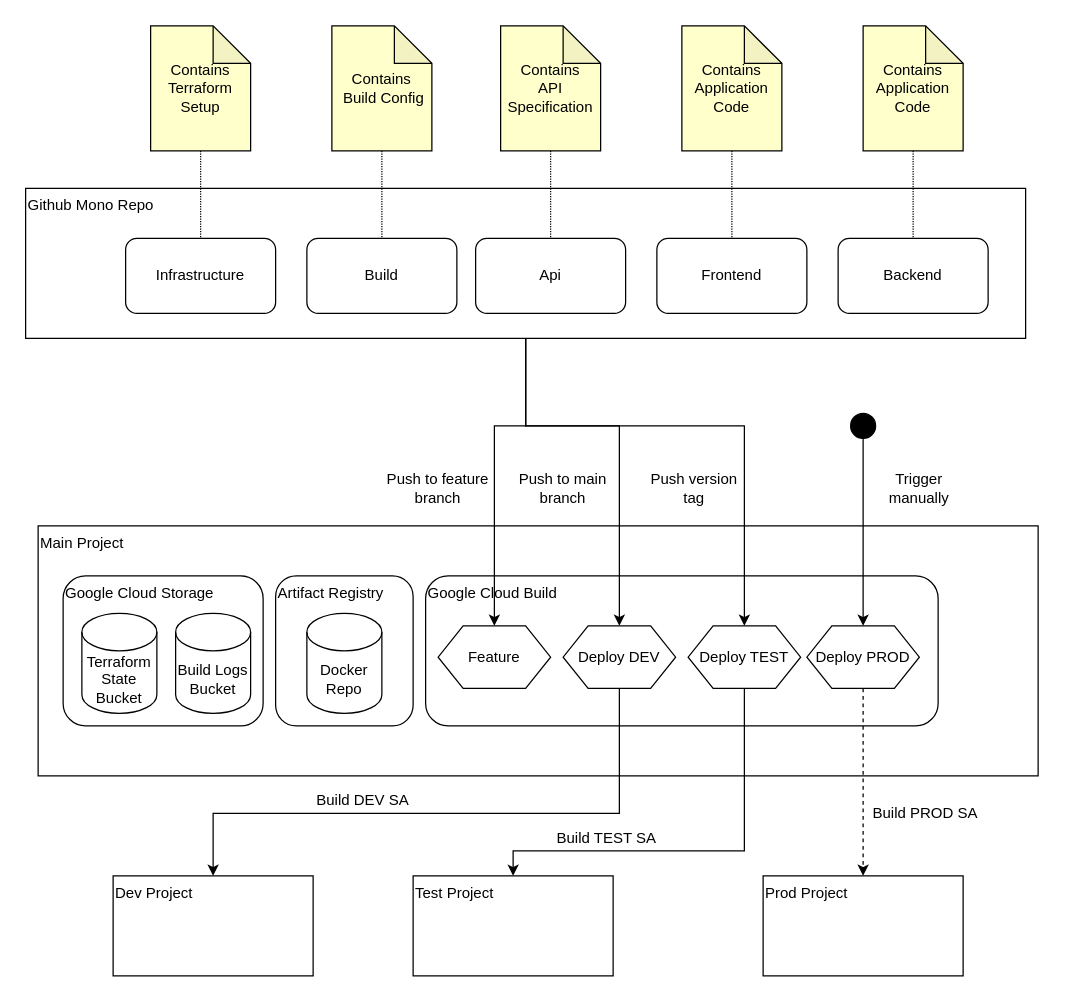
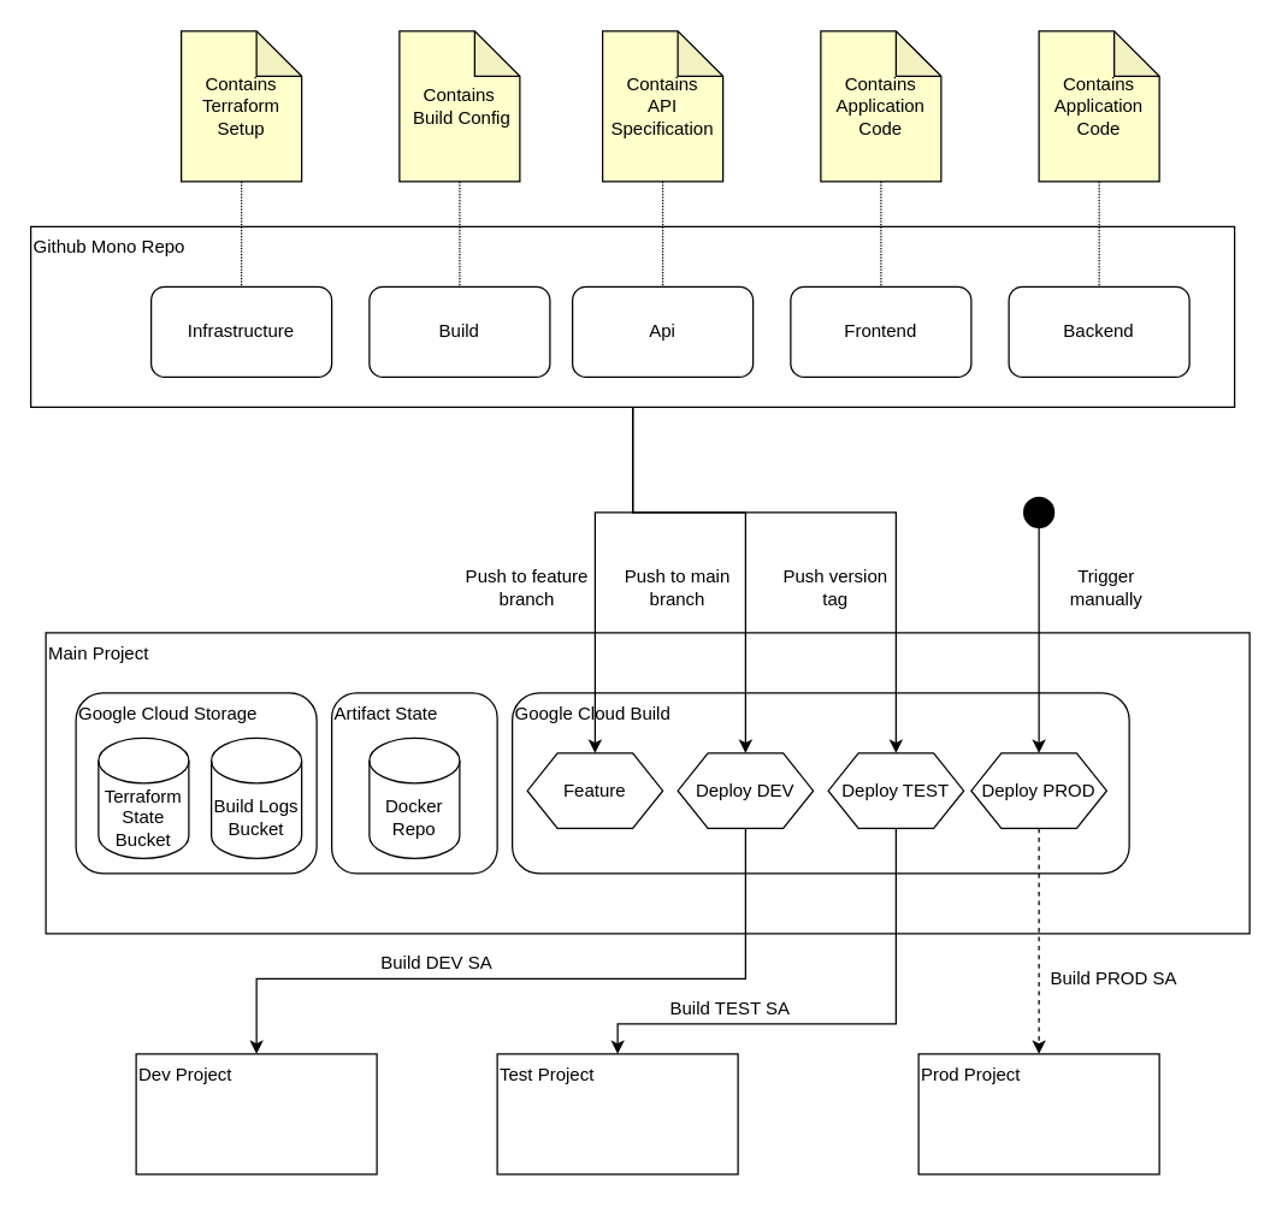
- <mxCell id="37" value="&lt;div&gt;Artifact Registry&lt;br&gt;&lt;/div&gt;" style="rounded=1;whiteSpace=wrap;html=1;fillColor=#FFFFFF;align=left;verticalAlign=top;" vertex="1" parent="1"><mxGeometry x="220" y="460" width="110" height="120" as="geometry" /></mxCell>
+ <mxCell id="37" value="&lt;div&gt;Artifact State&lt;br&gt;&lt;/div&gt;" style="rounded=1;whiteSpace=wrap;html=1;fillColor=#FFFFFF;align=left;verticalAlign=top;" vertex="1" parent="1"><mxGeometry x="220" y="460" width="110" height="120" as="geometry" /></mxCell>
